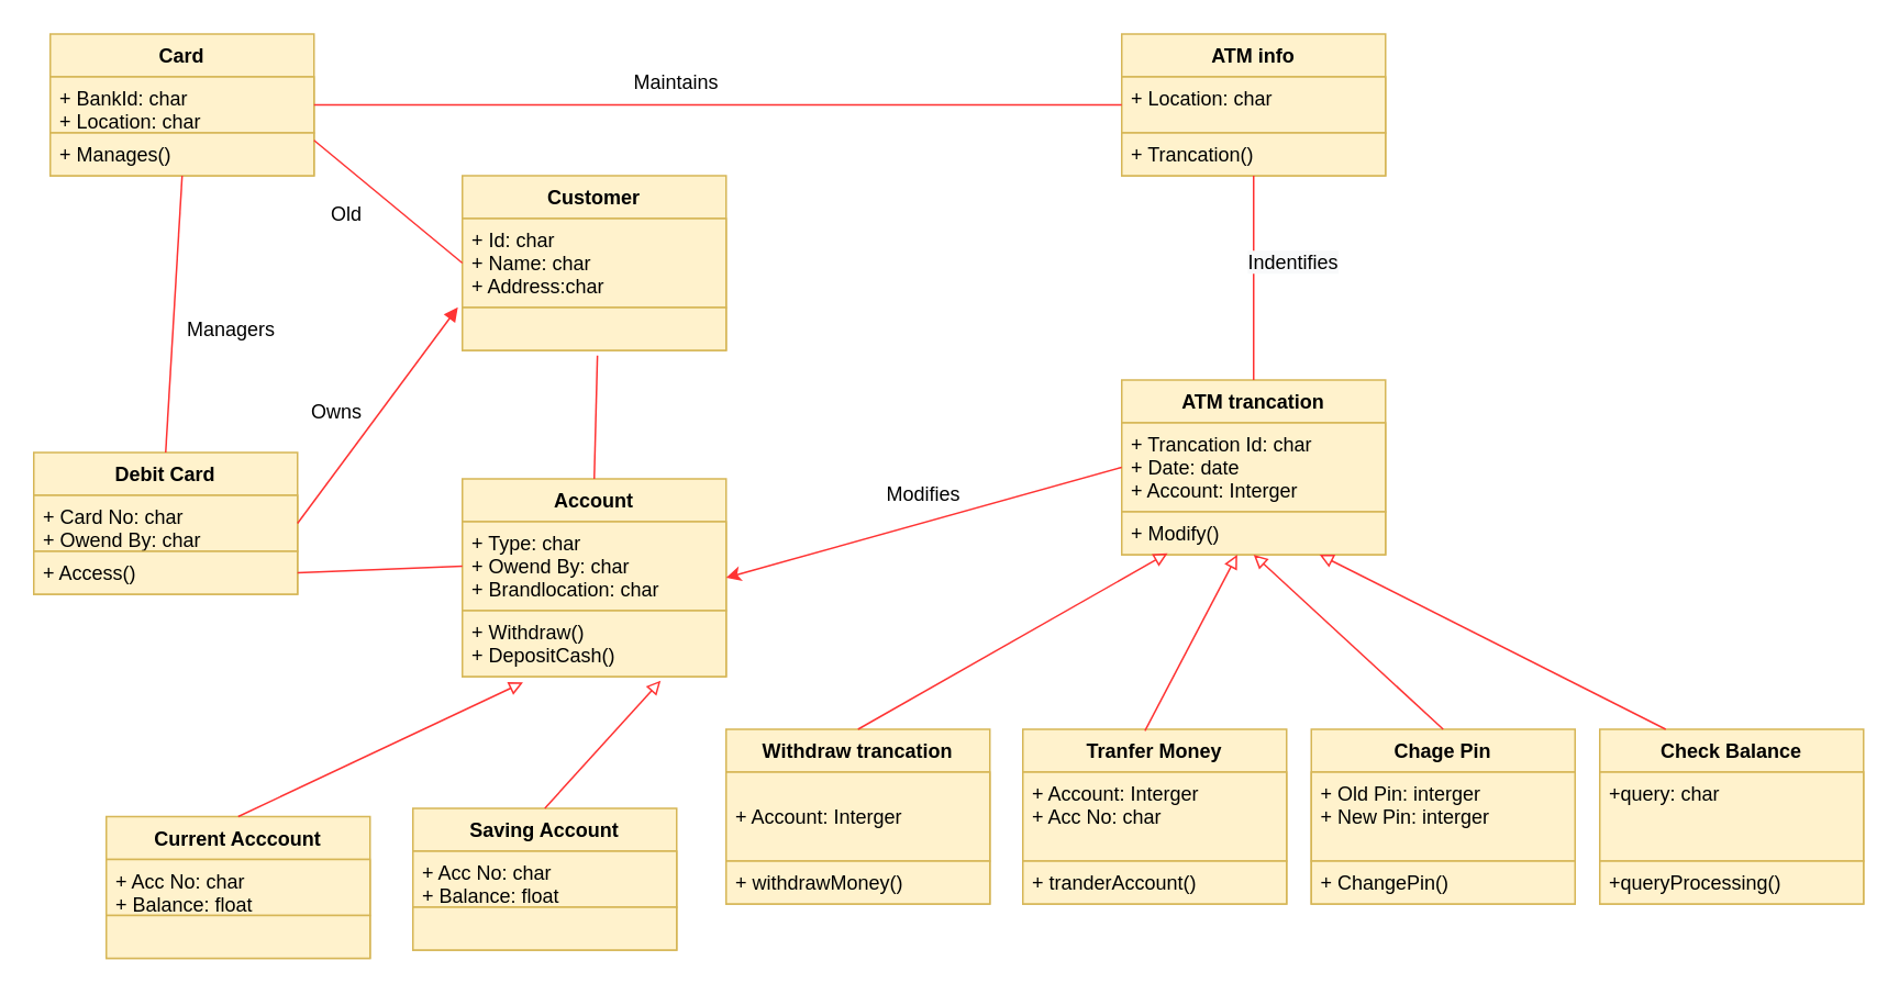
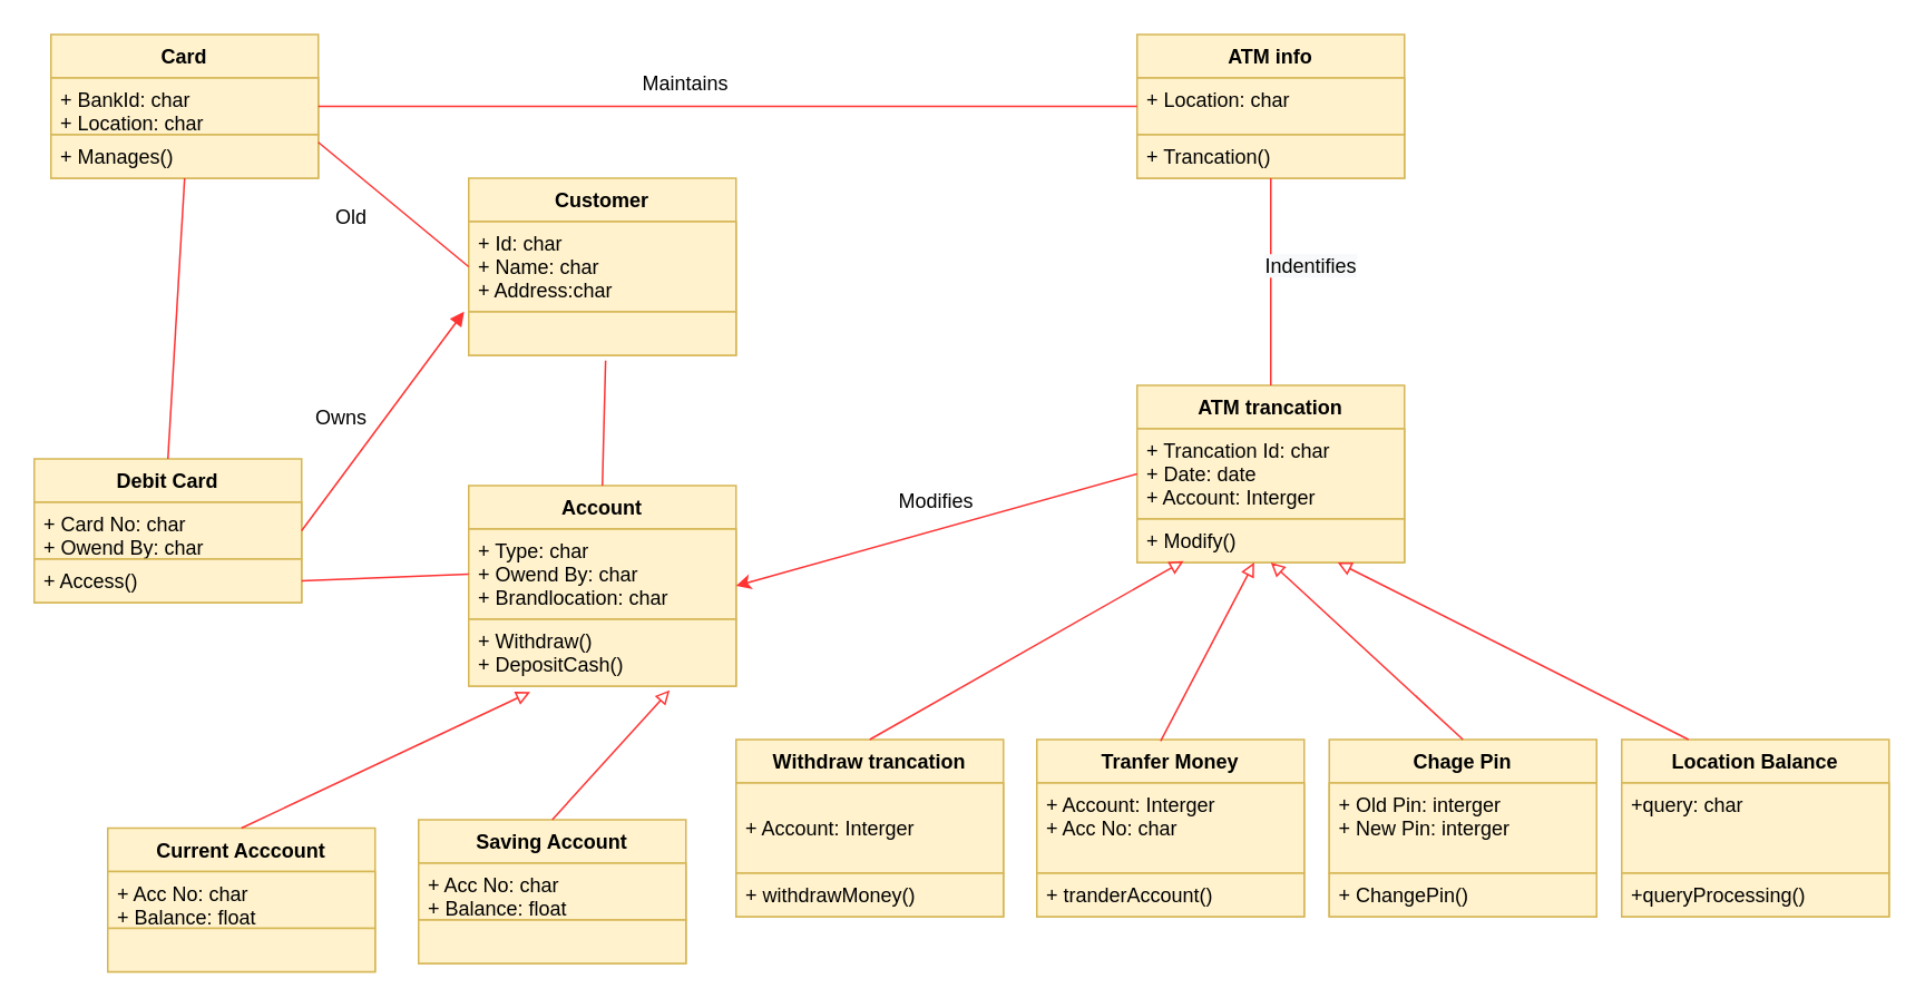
- <mxCell id="52" value="Managers" style="text;html=1;strokeColor=none;fillColor=none;align=center;verticalAlign=middle;whiteSpace=wrap;rounded=0;" vertex="1" parent="1"><mxGeometry x="120" y="190" width="40" height="20" as="geometry" /></mxCell>
- <mxCell id="35" value="Check Balance" style="swimlane;fontStyle=1;align=center;verticalAlign=top;childLayout=stackLayout;horizontal=1;startSize=26;horizontalStack=0;resizeParent=1;resizeParentMax=0;resizeLast=0;collapsible=1;marginBottom=0;fillColor=#fff2cc;strokeColor=#d6b656;" parent="1" vertex="1"><mxGeometry x="970" y="442" width="160" height="106" as="geometry" /></mxCell>
+ <mxCell id="35" value="Location Balance" style="swimlane;fontStyle=1;align=center;verticalAlign=top;childLayout=stackLayout;horizontal=1;startSize=26;horizontalStack=0;resizeParent=1;resizeParentMax=0;resizeLast=0;collapsible=1;marginBottom=0;fillColor=#fff2cc;strokeColor=#d6b656;" parent="1" vertex="1"><mxGeometry x="970" y="442" width="160" height="106" as="geometry" /></mxCell>
